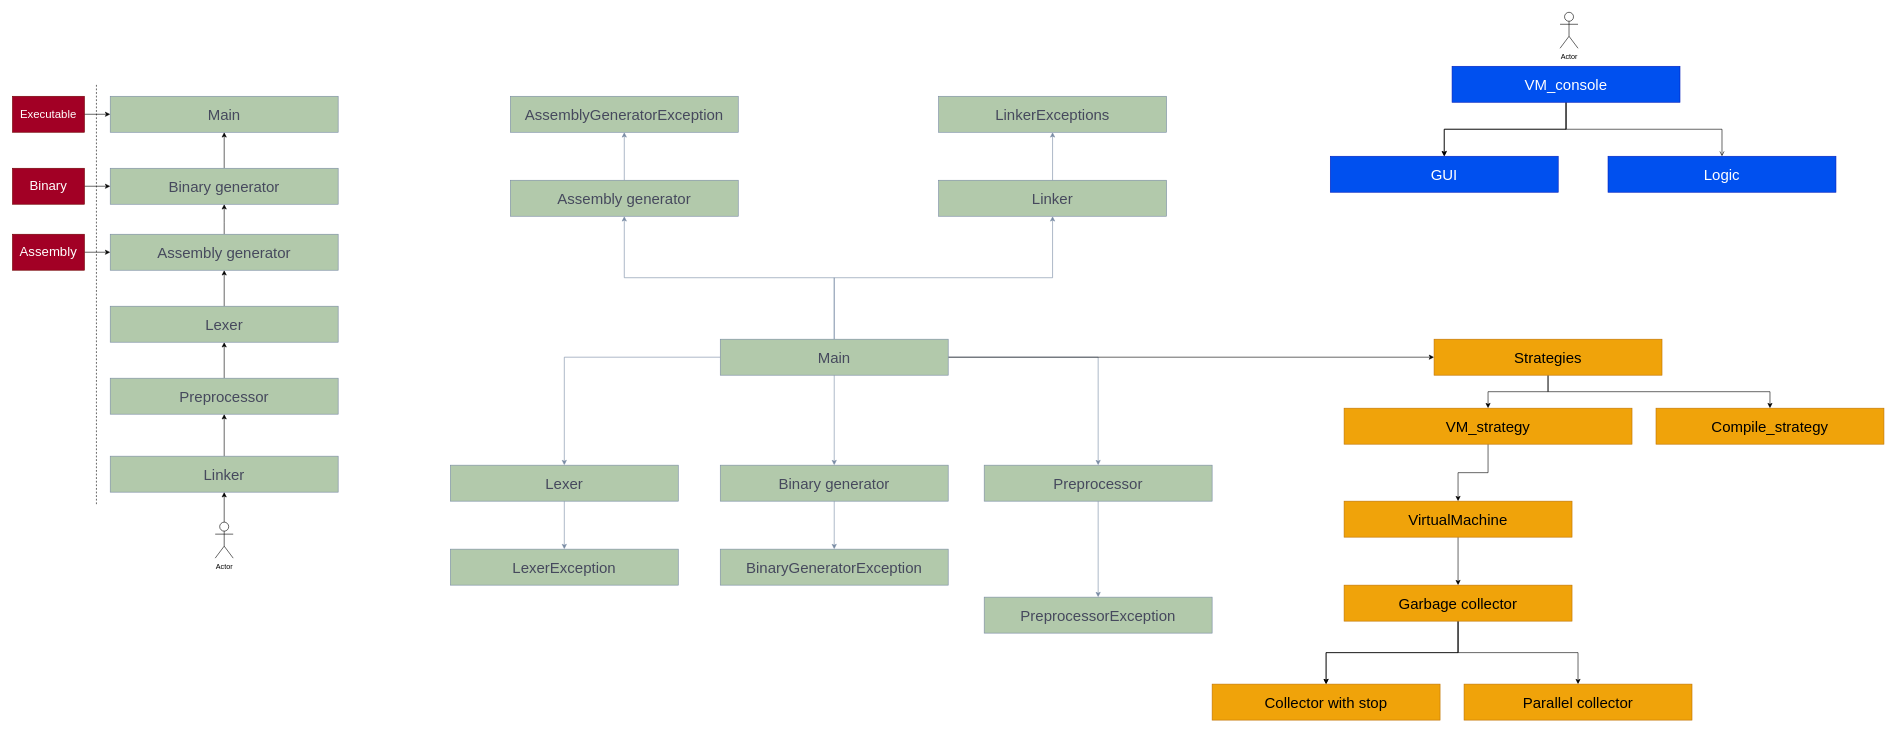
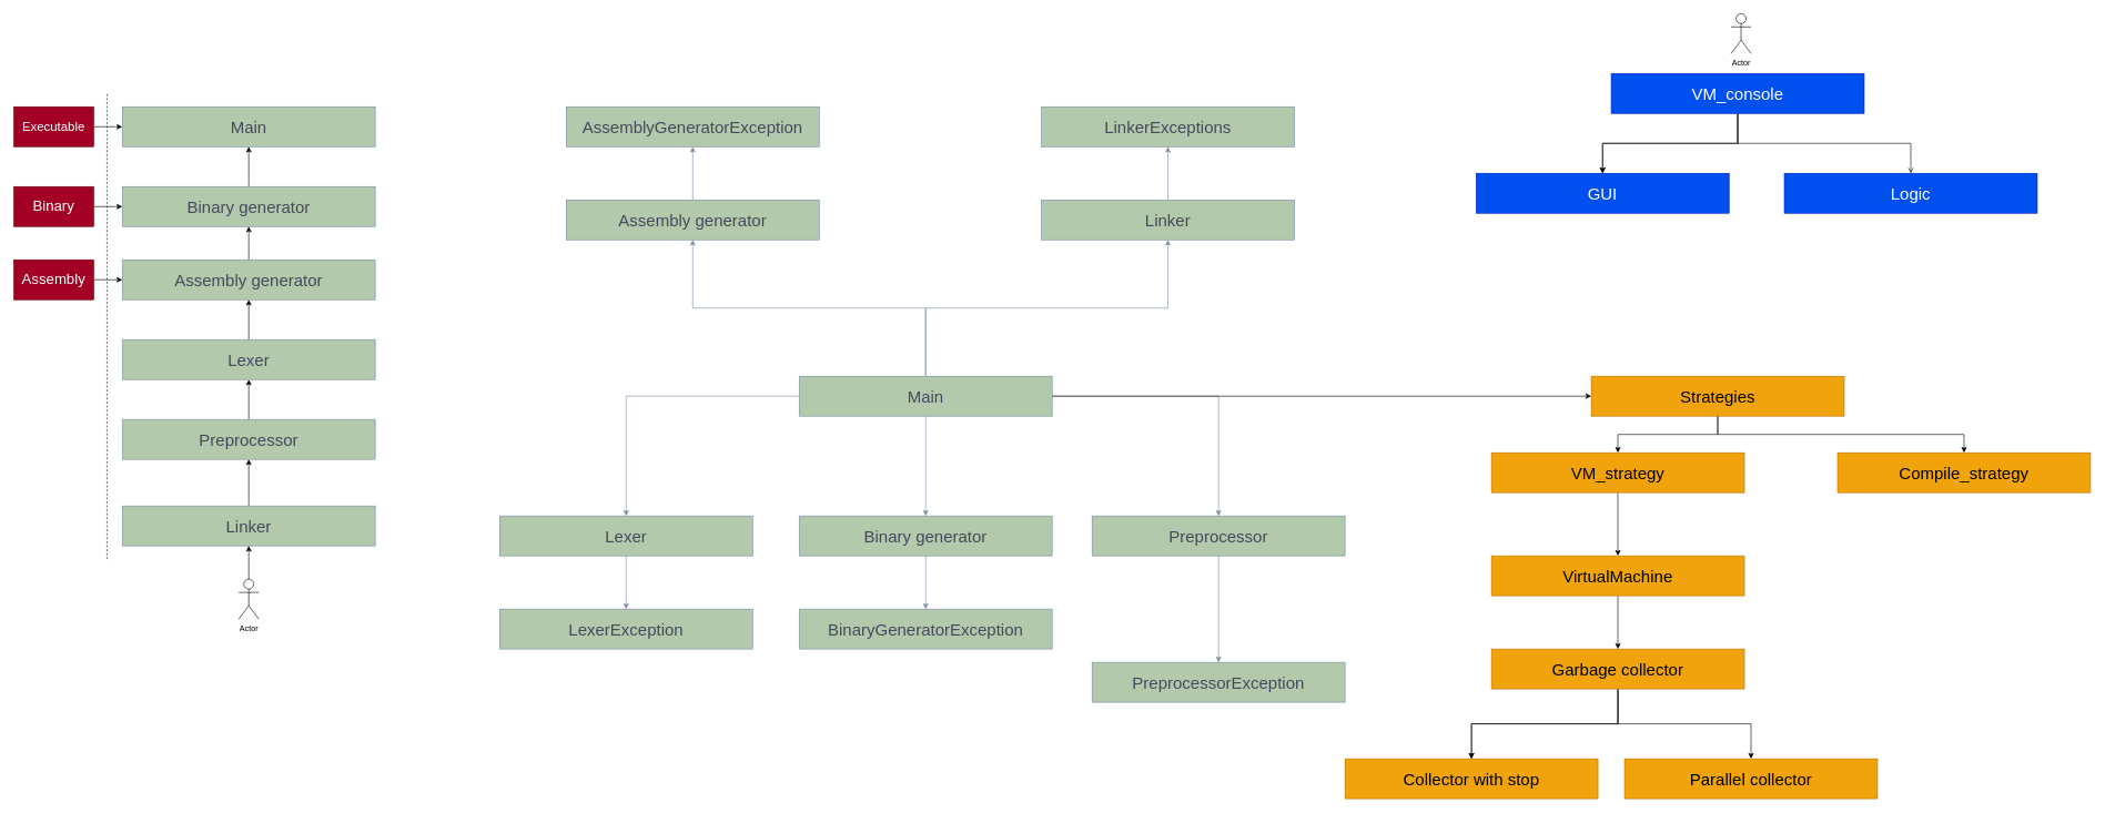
- <mxCell id="48" value="&lt;font style=&quot;font-size: 25px;&quot;&gt;VM_strategy&lt;/font&gt;" style="rounded=0;whiteSpace=wrap;html=1;labelBackgroundColor=none;fillColor=#f0a30a;strokeColor=#BD7000;fontColor=#000000;" parent="1" vertex="1"><mxGeometry x="2240" y="680" width="480" height="60" as="geometry" /></mxCell>
+ <mxCell id="48" value="&lt;font style=&quot;font-size: 25px;&quot;&gt;VM_strategy&lt;/font&gt;" style="rounded=0;whiteSpace=wrap;html=1;labelBackgroundColor=none;fillColor=#f0a30a;strokeColor=#BD7000;fontColor=#000000;" parent="1" vertex="1"><mxGeometry x="2240" y="680" width="380" height="60" as="geometry" /></mxCell>
